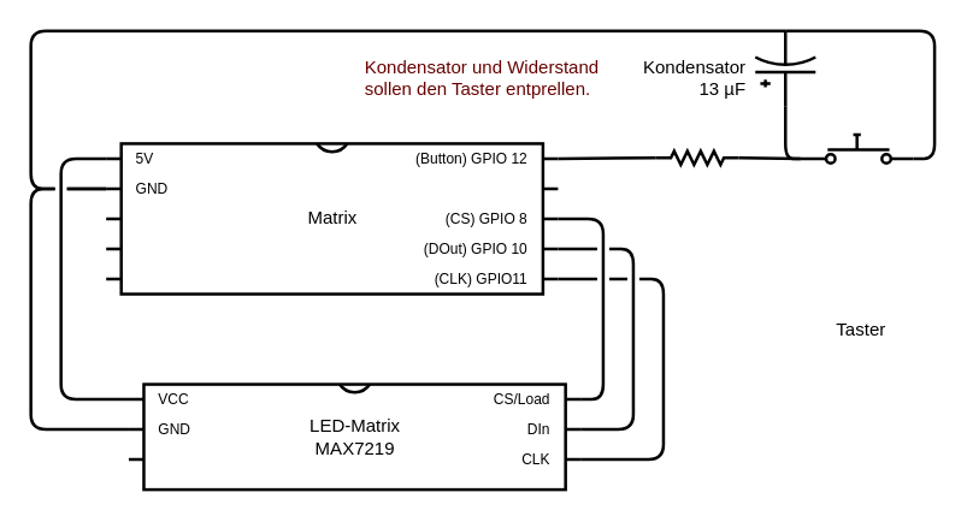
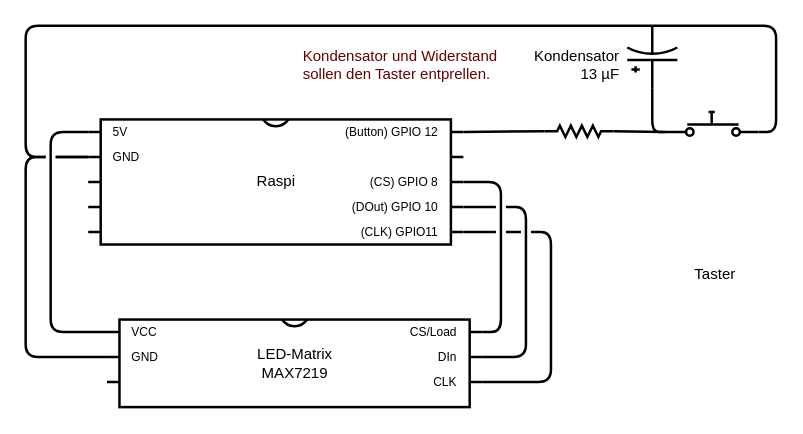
- <mxCell id="3" value="Matrix" style="shadow=0;dashed=0;align=center;fillColor=#ffffff;html=1;strokeWidth=2;shape=mxgraph.electrical.logic_gates.dual_inline_ic;labelNames=5V,GND,,,,(CLK) GPIO11,(DOut) GPIO 10,(CS) GPIO 8,,(Button) GPIO 12;labelCount=10;pinStyle=line;noLabel=0;autosize=0;part=0;pinLabelType=cust;" parent="1" vertex="1"><mxGeometry x="70" y="95" width="300" height="100" as="geometry" /></mxCell>
+ <mxCell id="3" value="Raspi" style="shadow=0;dashed=0;align=center;fillColor=#ffffff;html=1;strokeWidth=2;shape=mxgraph.electrical.logic_gates.dual_inline_ic;labelNames=5V,GND,,,,(CLK) GPIO11,(DOut) GPIO 10,(CS) GPIO 8,,(Button) GPIO 12;labelCount=10;pinStyle=line;noLabel=0;autosize=0;part=0;pinLabelType=cust;" parent="1" vertex="1"><mxGeometry x="70" y="95" width="300" height="100" as="geometry" /></mxCell>
